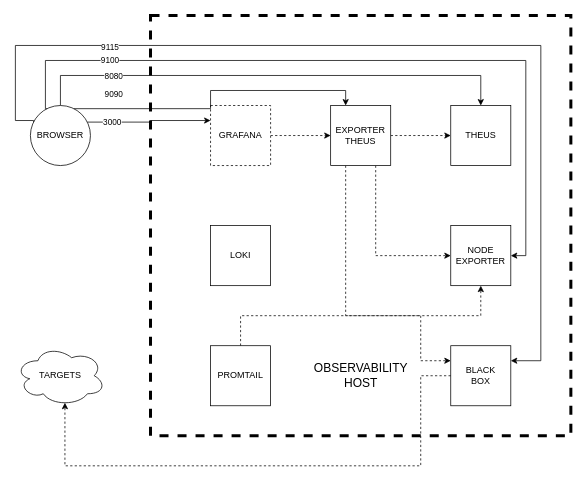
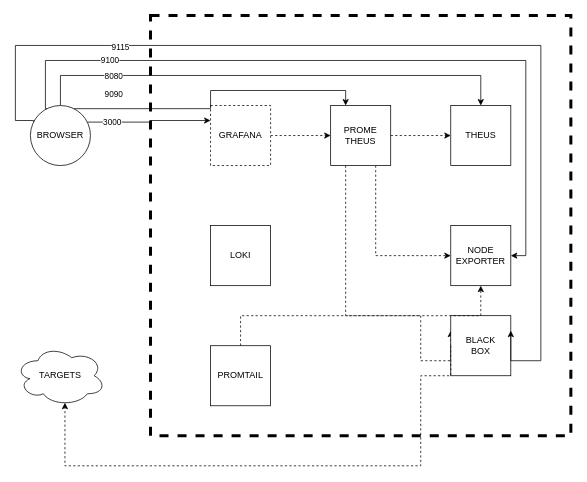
- <mxCell id="8" value="EXPORTER&lt;br&gt;THEUS" style="whiteSpace=wrap;html=1;aspect=fixed;" vertex="1" parent="1"><mxGeometry x="440" y="140" width="80" height="80" as="geometry" /></mxCell>
+ <mxCell id="8" value="PROME&lt;br&gt;THEUS" style="whiteSpace=wrap;html=1;aspect=fixed;" vertex="1" parent="1"><mxGeometry x="440" y="140" width="80" height="80" as="geometry" /></mxCell>
- <mxCell id="28" value="&lt;font style=&quot;font-size: 16px;&quot;&gt;OBSERVABILITY&lt;br&gt;HOST&lt;/font&gt;" style="text;html=1;strokeColor=none;fillColor=none;align=center;verticalAlign=middle;whiteSpace=wrap;rounded=0;" vertex="1" parent="1"><mxGeometry x="411.5" y="485" width="137" height="30" as="geometry" /></mxCell>
- <mxCell id="11" value="BLACK&lt;br&gt;BOX" style="whiteSpace=wrap;html=1;aspect=fixed;" vertex="1" parent="1"><mxGeometry x="600" y="460" width="80" height="80" as="geometry" /></mxCell>
+ <mxCell id="11" value="BLACK&lt;br&gt;BOX" style="whiteSpace=wrap;html=1;aspect=fixed;" vertex="1" parent="1"><mxGeometry x="600" y="420" width="80" height="80" as="geometry" /></mxCell>
